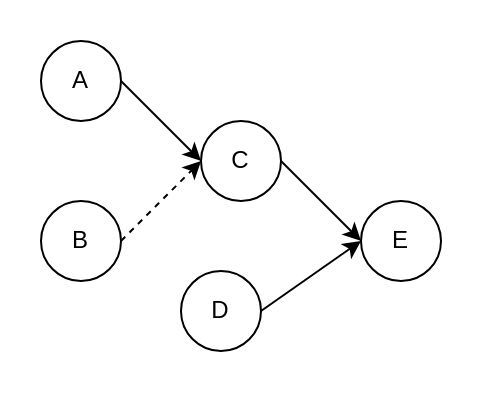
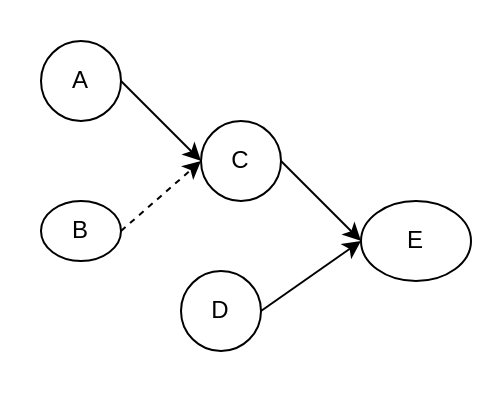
- <mxCell id="10" value="B" style="ellipse;whiteSpace=wrap;html=1;aspect=fixed;" vertex="1" parent="1"><mxGeometry x="20" y="100" width="40" height="40" as="geometry" /></mxCell>
+ <mxCell id="10" value="B" style="ellipse;whiteSpace=wrap;html=1;aspect=fixed;" vertex="1" parent="1"><mxGeometry x="20" y="100" width="40" height="30" as="geometry" /></mxCell>
- <mxCell id="8" value="E" style="ellipse;whiteSpace=wrap;html=1;aspect=fixed;" vertex="1" parent="1"><mxGeometry x="180" y="100" width="40" height="40" as="geometry" /></mxCell>
+ <mxCell id="8" value="E" style="ellipse;whiteSpace=wrap;html=1;aspect=fixed;" vertex="1" parent="1"><mxGeometry x="180" y="100" width="55" height="40" as="geometry" /></mxCell>
